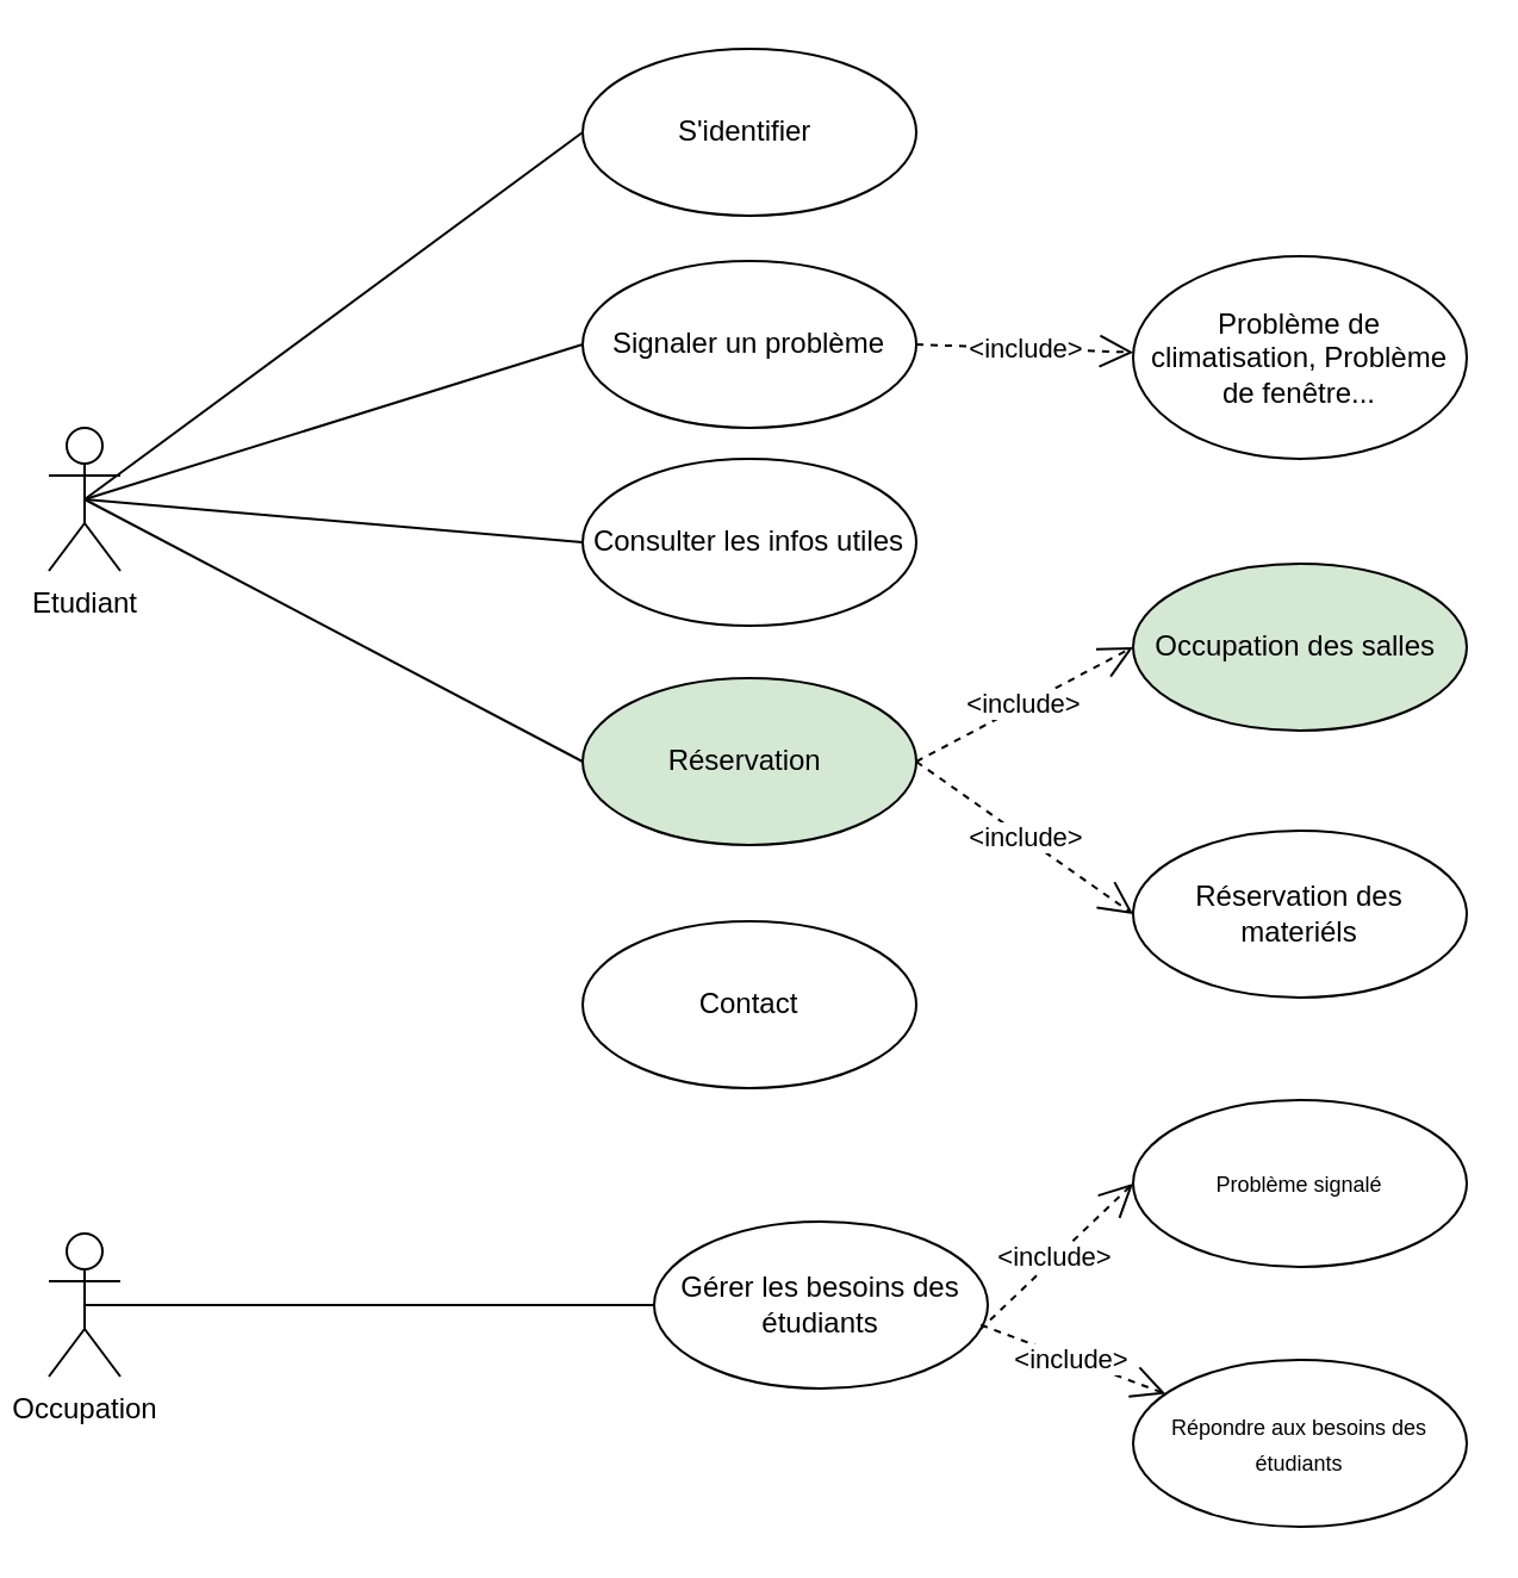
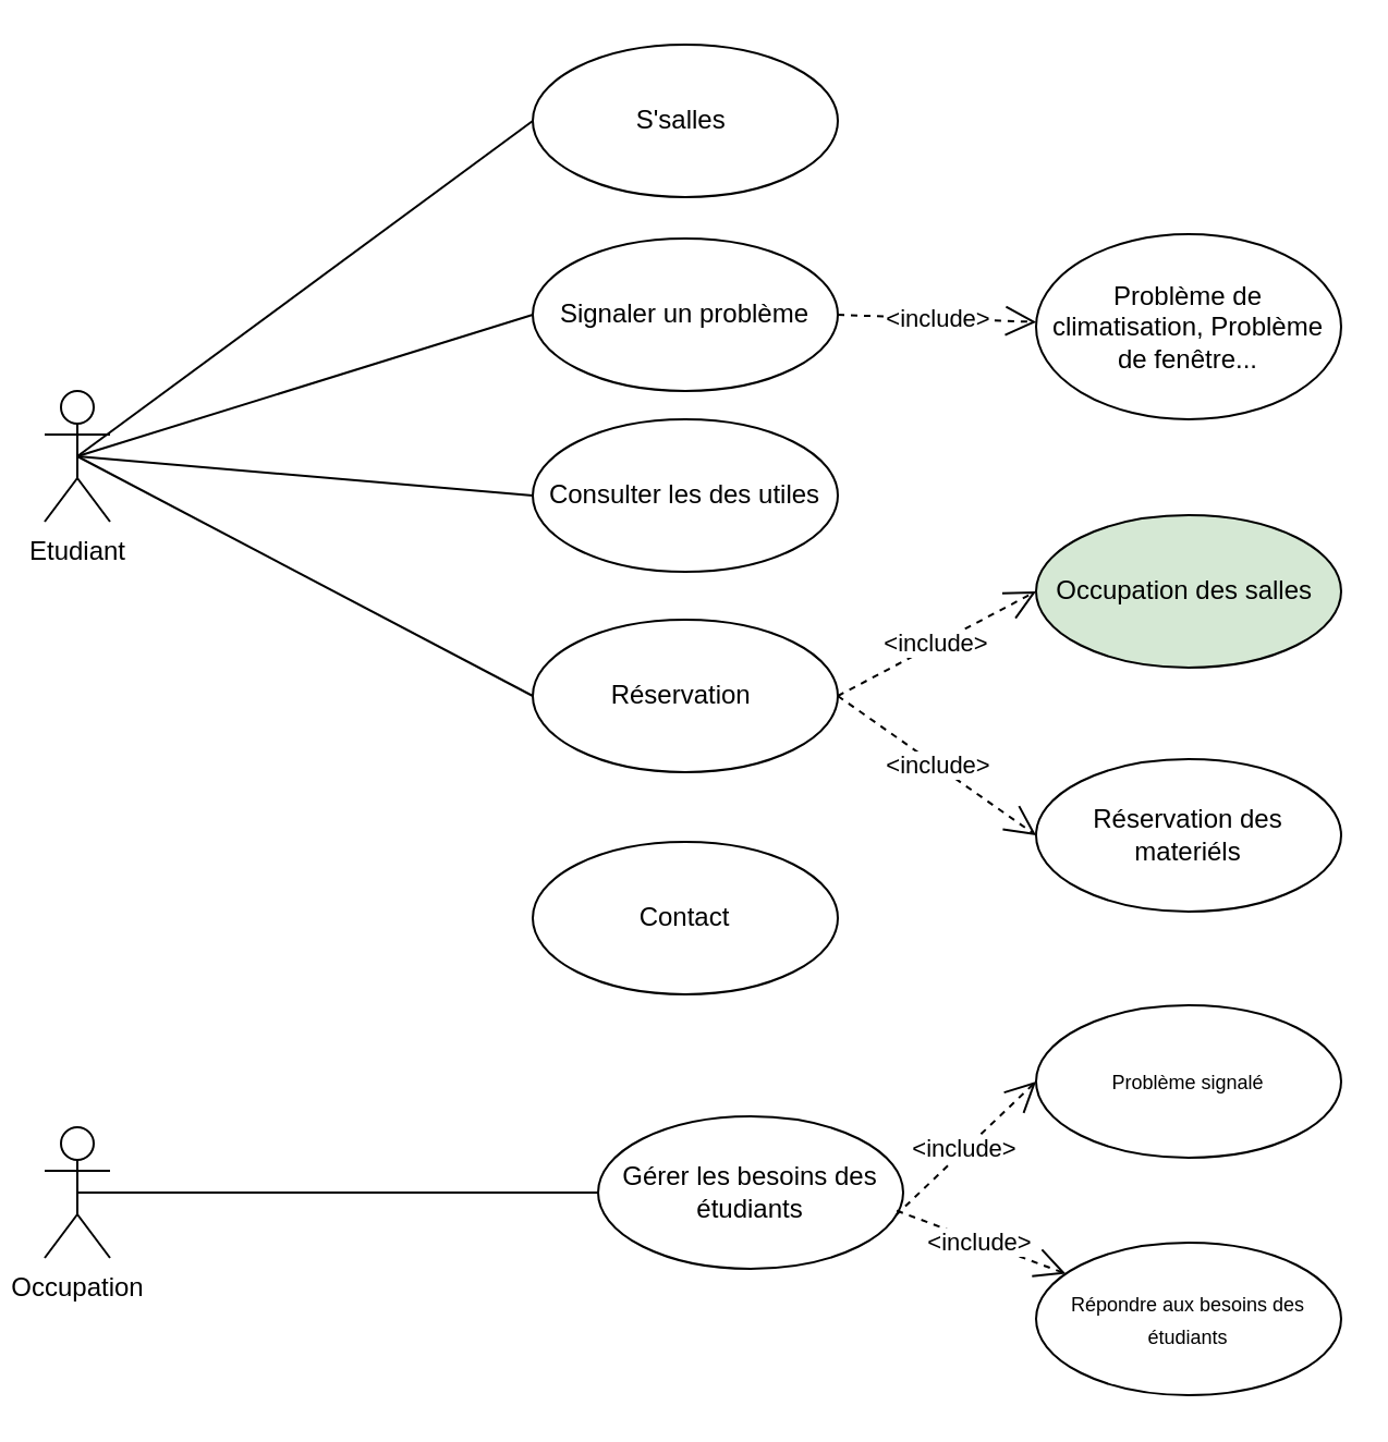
- <mxCell id="4" value="S'identifier&amp;nbsp;" style="ellipse;whiteSpace=wrap;html=1;" vertex="1" parent="1"><mxGeometry x="244" y="20" width="140" height="70" as="geometry" /></mxCell>
+ <mxCell id="4" value="S'salles&amp;nbsp;" style="ellipse;whiteSpace=wrap;html=1;" vertex="1" parent="1"><mxGeometry x="244" y="20" width="140" height="70" as="geometry" /></mxCell>
- <mxCell id="8" value="Consulter les infos utiles" style="ellipse;whiteSpace=wrap;html=1;" vertex="1" parent="1"><mxGeometry x="244" y="192" width="140" height="70" as="geometry" /></mxCell>
+ <mxCell id="8" value="Consulter les des utiles" style="ellipse;whiteSpace=wrap;html=1;" vertex="1" parent="1"><mxGeometry x="244" y="192" width="140" height="70" as="geometry" /></mxCell>
- <mxCell id="19" value="Réservation&amp;nbsp;" style="ellipse;whiteSpace=wrap;html=1;fillColor=#d5e8d4;" vertex="1" parent="1"><mxGeometry x="244" y="284" width="140" height="70" as="geometry" /></mxCell>
+ <mxCell id="19" value="Réservation&amp;nbsp;" style="ellipse;whiteSpace=wrap;html=1;" vertex="1" parent="1"><mxGeometry x="244" y="284" width="140" height="70" as="geometry" /></mxCell>
